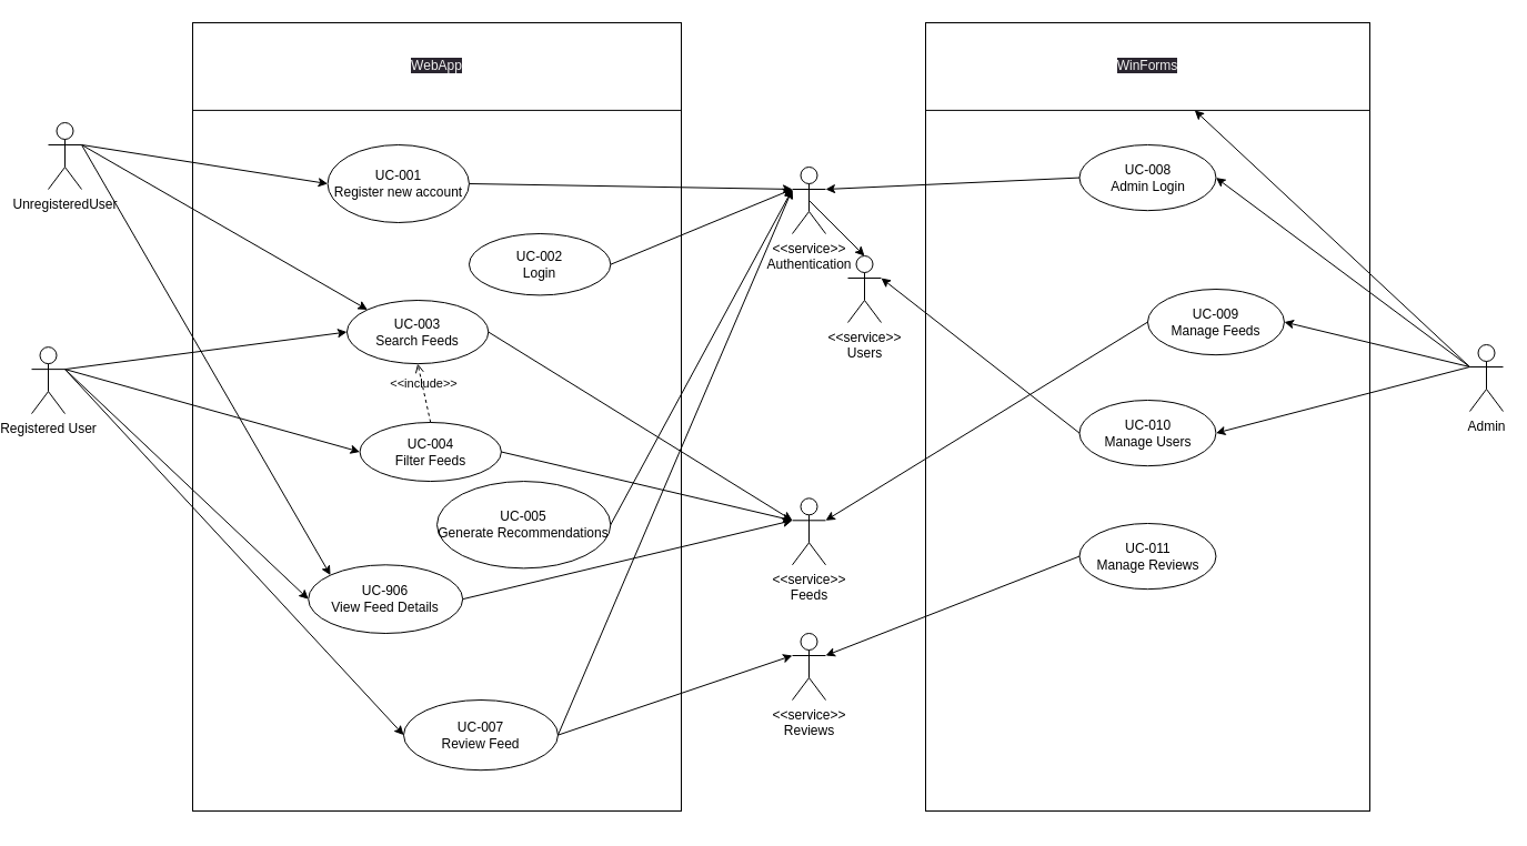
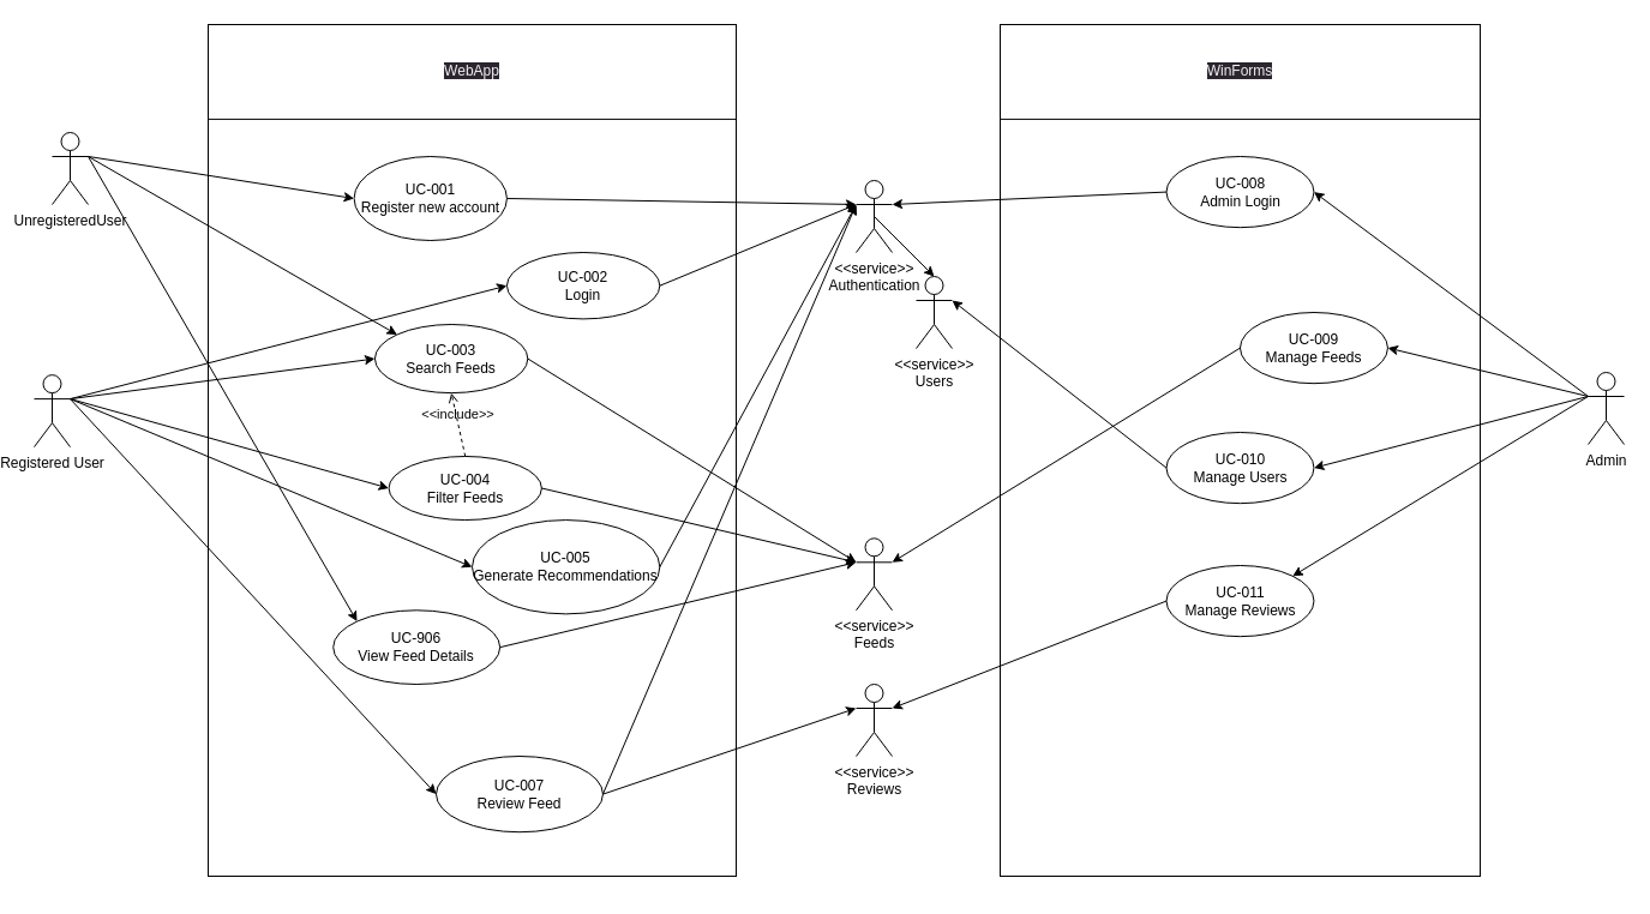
- <mxCell id="23" style="edgeStyle=none;html=1;exitX=0;exitY=0.333;exitDx=0;exitDy=0;exitPerimeter=0;" edge="1" parent="1" source="24" target="15"><mxGeometry relative="1" as="geometry" /></mxCell>
+ <mxCell id="23" style="edgeStyle=none;html=1;exitX=0;exitY=0.333;exitDx=0;exitDy=0;exitPerimeter=0;entryX=1;entryY=0;entryDx=0;entryDy=0;" edge="1" parent="1" source="24" target="19"><mxGeometry relative="1" as="geometry" /></mxCell>
+ <mxCell id="29" style="edgeStyle=none;html=1;exitX=1;exitY=0.333;exitDx=0;exitDy=0;exitPerimeter=0;entryX=0;entryY=0.5;entryDx=0;entryDy=0;" edge="1" parent="1" source="35" target="9"><mxGeometry relative="1" as="geometry" /></mxCell>
+ <mxCell id="30" style="edgeStyle=none;html=1;exitX=1;exitY=0.333;exitDx=0;exitDy=0;exitPerimeter=0;entryX=0;entryY=0.5;entryDx=0;entryDy=0;" edge="1" parent="1" source="35" target="6"><mxGeometry relative="1" as="geometry" /></mxCell>
- <mxCell id="33" style="edgeStyle=none;html=1;exitX=1;exitY=0.333;exitDx=0;exitDy=0;exitPerimeter=0;entryX=0;entryY=0.5;entryDx=0;entryDy=0;" edge="1" parent="1" source="35" target="7"><mxGeometry relative="1" as="geometry" /></mxCell>
